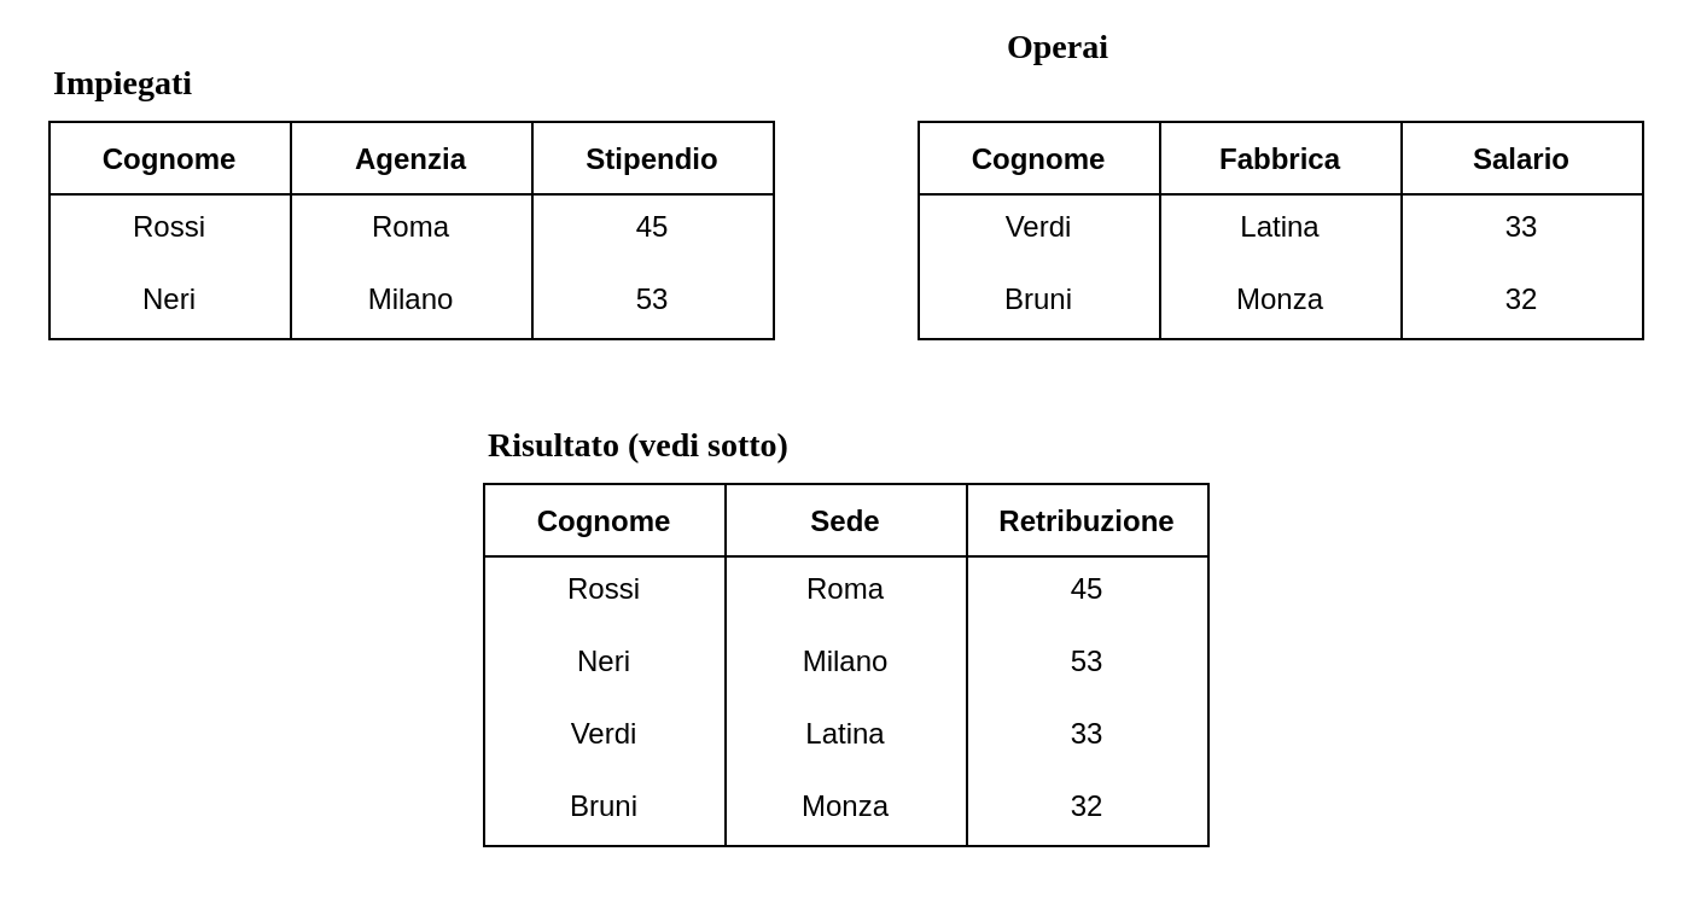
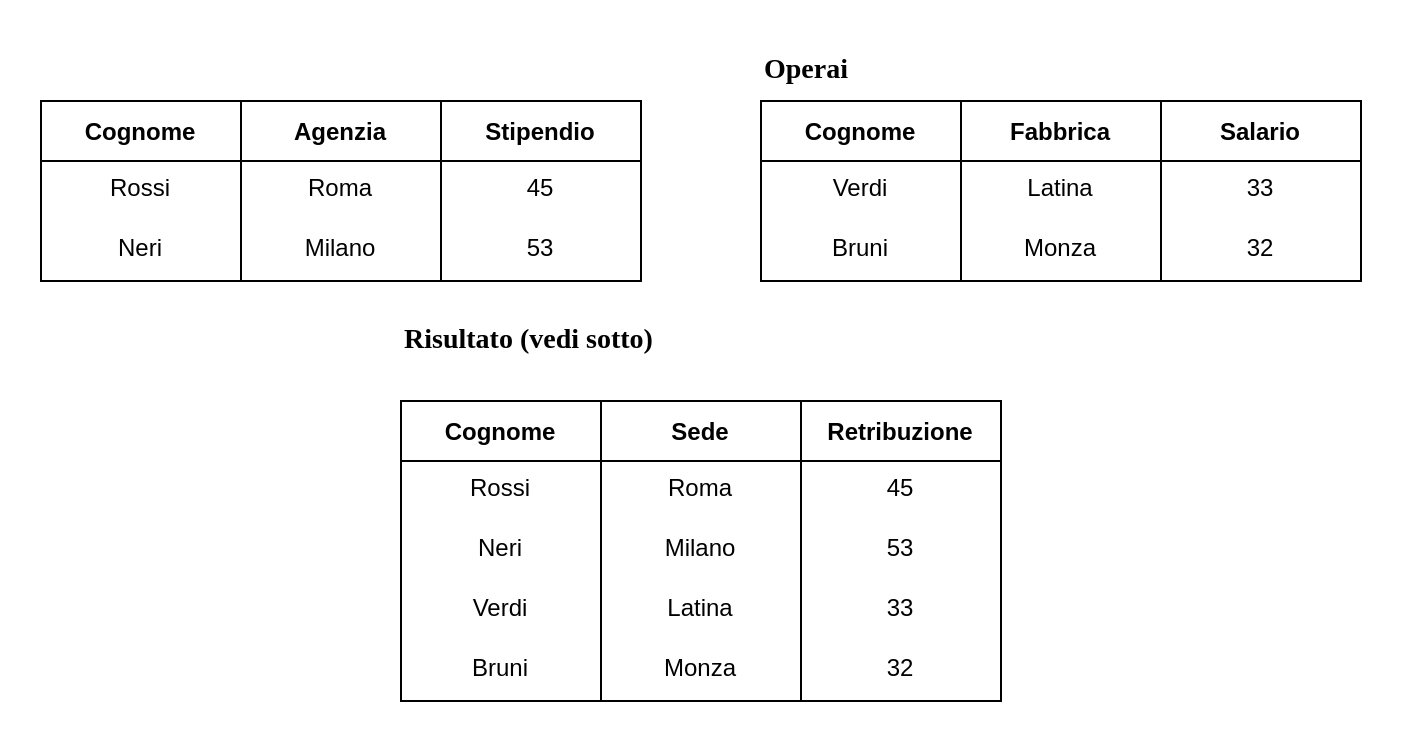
- <mxCell id="21" value="Operai" style="text;html=1;align=left;verticalAlign=middle;resizable=0;points=[];autosize=1;strokeColor=none;fillColor=none;fontStyle=1;fontFamily=Times New Roman;fontSize=14;" parent="1" vertex="1"><mxGeometry x="415" y="5" width="70" height="30" as="geometry" /></mxCell>
+ <mxCell id="21" value="Operai" style="text;html=1;align=left;verticalAlign=middle;resizable=0;points=[];autosize=1;strokeColor=none;fillColor=none;fontStyle=1;fontFamily=Times New Roman;fontSize=14;" parent="1" vertex="1"><mxGeometry x="380" y="20" width="70" height="30" as="geometry" /></mxCell>
- <mxCell id="11" value="Impiegati" style="text;html=1;align=left;verticalAlign=middle;resizable=0;points=[];autosize=1;strokeColor=none;fillColor=none;fontStyle=1;fontFamily=Times New Roman;fontSize=14;" parent="1" vertex="1"><mxGeometry x="20" y="20" width="80" height="30" as="geometry" /></mxCell>
- <mxCell id="37" value="&lt;div&gt;Risultato (vedi sotto)&lt;/div&gt;" style="text;html=1;align=left;verticalAlign=middle;resizable=0;points=[];autosize=1;strokeColor=none;fillColor=none;fontStyle=1;fontFamily=Times New Roman;fontSize=14;" parent="1" vertex="1"><mxGeometry x="200" y="170" width="150" height="30" as="geometry" /></mxCell>
+ <mxCell id="37" value="&lt;div&gt;Risultato (vedi sotto)&lt;/div&gt;" style="text;html=1;align=left;verticalAlign=middle;resizable=0;points=[];autosize=1;strokeColor=none;fillColor=none;fontStyle=1;fontFamily=Times New Roman;fontSize=14;" parent="1" vertex="1"><mxGeometry x="200" y="155" width="150" height="30" as="geometry" /></mxCell>
